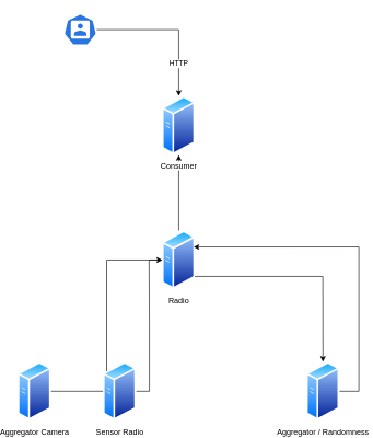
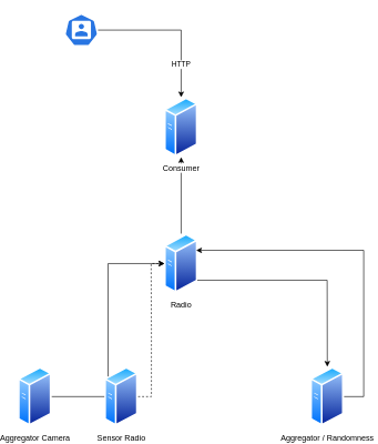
- <mxCell id="5" style="edgeStyle=orthogonalEdgeStyle;rounded=0;orthogonalLoop=1;jettySize=auto;html=1;entryX=0;entryY=0.5;entryDx=0;entryDy=0;endArrow=open;" edge="1" parent="1" source="6" target="4"><mxGeometry relative="1" as="geometry" /></mxCell>
+ <mxCell id="5" style="edgeStyle=orthogonalEdgeStyle;rounded=0;orthogonalLoop=1;jettySize=auto;html=1;entryX=0;entryY=0.5;entryDx=0;entryDy=0;" edge="1" parent="1" source="6" target="4"><mxGeometry relative="1" as="geometry" /></mxCell>
- <mxCell id="7" style="edgeStyle=orthogonalEdgeStyle;rounded=0;orthogonalLoop=1;jettySize=auto;html=1;entryX=0;entryY=0.5;entryDx=0;entryDy=0;" edge="1" parent="1" source="8" target="4"><mxGeometry relative="1" as="geometry" /></mxCell>
+ <mxCell id="7" style="edgeStyle=orthogonalEdgeStyle;rounded=0;orthogonalLoop=1;jettySize=auto;html=1;entryX=0;entryY=0.5;entryDx=0;entryDy=0;dashed=1;" edge="1" parent="1" source="8" target="4"><mxGeometry relative="1" as="geometry" /></mxCell>
